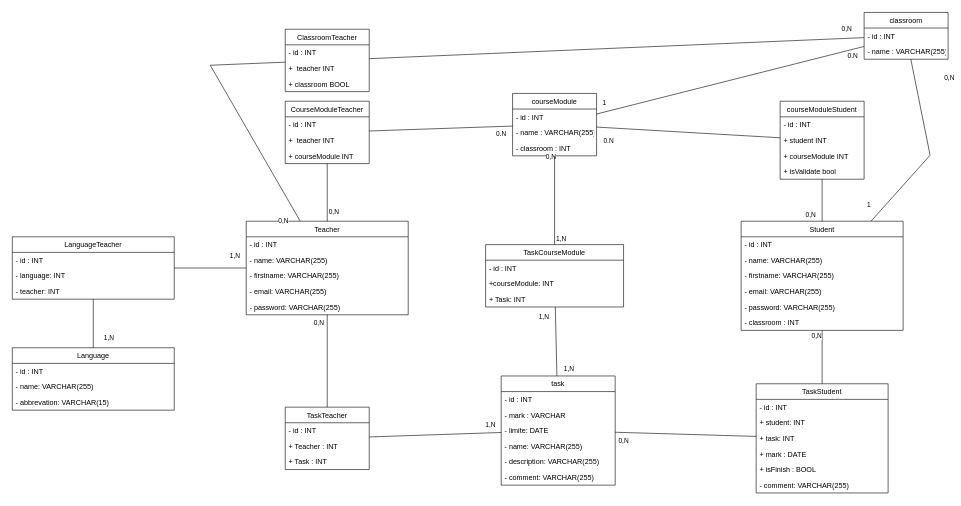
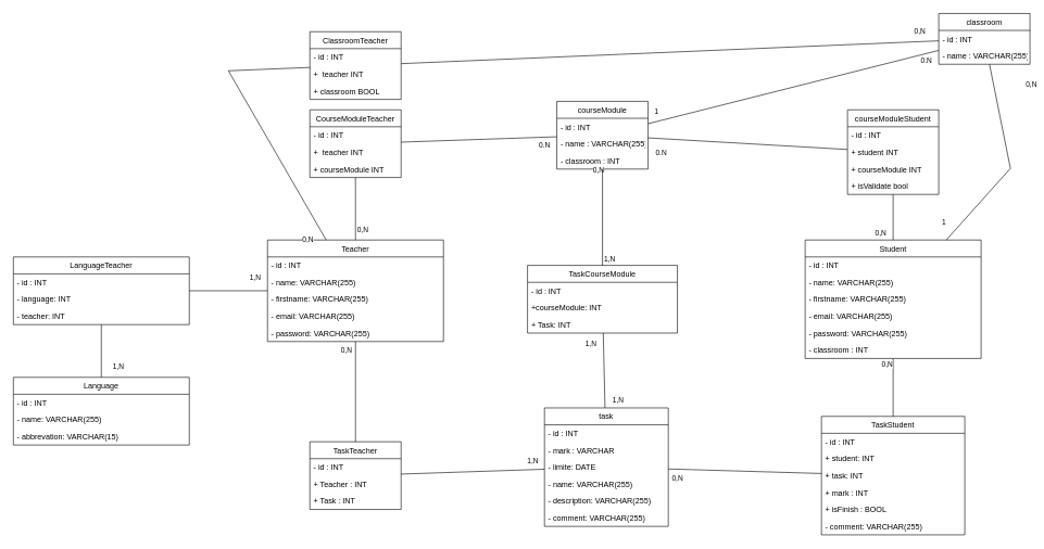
- <mxCell id="49" value="+ mark : DATE" style="text;strokeColor=none;fillColor=none;align=left;verticalAlign=top;spacingLeft=4;spacingRight=4;overflow=hidden;rotatable=0;points=[[0,0.5],[1,0.5]];portConstraint=eastwest;" parent="45" vertex="1"><mxGeometry y="104" width="220" height="26" as="geometry" /></mxCell>
+ <mxCell id="49" value="+ mark : INT" style="text;strokeColor=none;fillColor=none;align=left;verticalAlign=top;spacingLeft=4;spacingRight=4;overflow=hidden;rotatable=0;points=[[0,0.5],[1,0.5]];portConstraint=eastwest;" parent="45" vertex="1"><mxGeometry y="104" width="220" height="26" as="geometry" /></mxCell>
